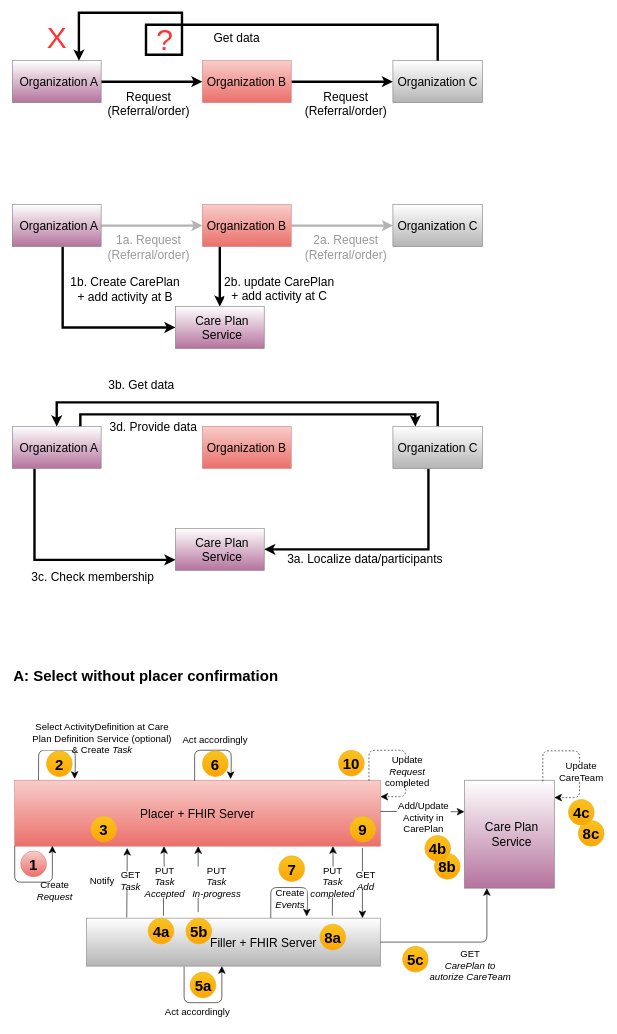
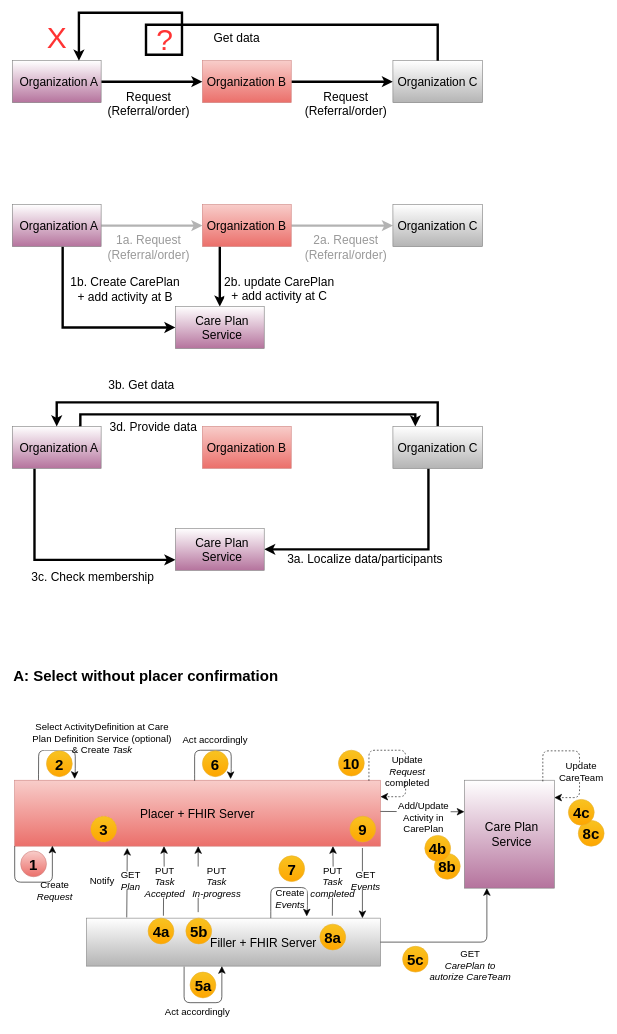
- <mxCell id="31" value="GET &lt;i&gt;Task&lt;/i&gt;" style="text;html=1;strokeColor=none;fillColor=default;align=center;verticalAlign=middle;whiteSpace=wrap;rounded=0;fontSize=16;fontStyle=0" parent="1" vertex="1"><mxGeometry x="201" y="1452" width="33" height="30" as="geometry" /></mxCell>
+ <mxCell id="31" value="GET &lt;i&gt;Plan&lt;/i&gt;" style="text;html=1;strokeColor=none;fillColor=default;align=center;verticalAlign=middle;whiteSpace=wrap;rounded=0;fontSize=16;fontStyle=0" parent="1" vertex="1"><mxGeometry x="201" y="1452" width="33" height="30" as="geometry" /></mxCell>
- <mxCell id="34" value="GET &lt;i&gt;Add&lt;/i&gt;" style="text;html=1;strokeColor=none;fillColor=default;align=center;verticalAlign=middle;whiteSpace=wrap;rounded=0;fontSize=16;fontStyle=0" parent="1" vertex="1"><mxGeometry x="593" y="1452" width="33" height="30" as="geometry" /></mxCell>
+ <mxCell id="34" value="GET &lt;i&gt;Events&lt;/i&gt;" style="text;html=1;strokeColor=none;fillColor=default;align=center;verticalAlign=middle;whiteSpace=wrap;rounded=0;fontSize=16;fontStyle=0" parent="1" vertex="1"><mxGeometry x="593" y="1452" width="33" height="30" as="geometry" /></mxCell>
